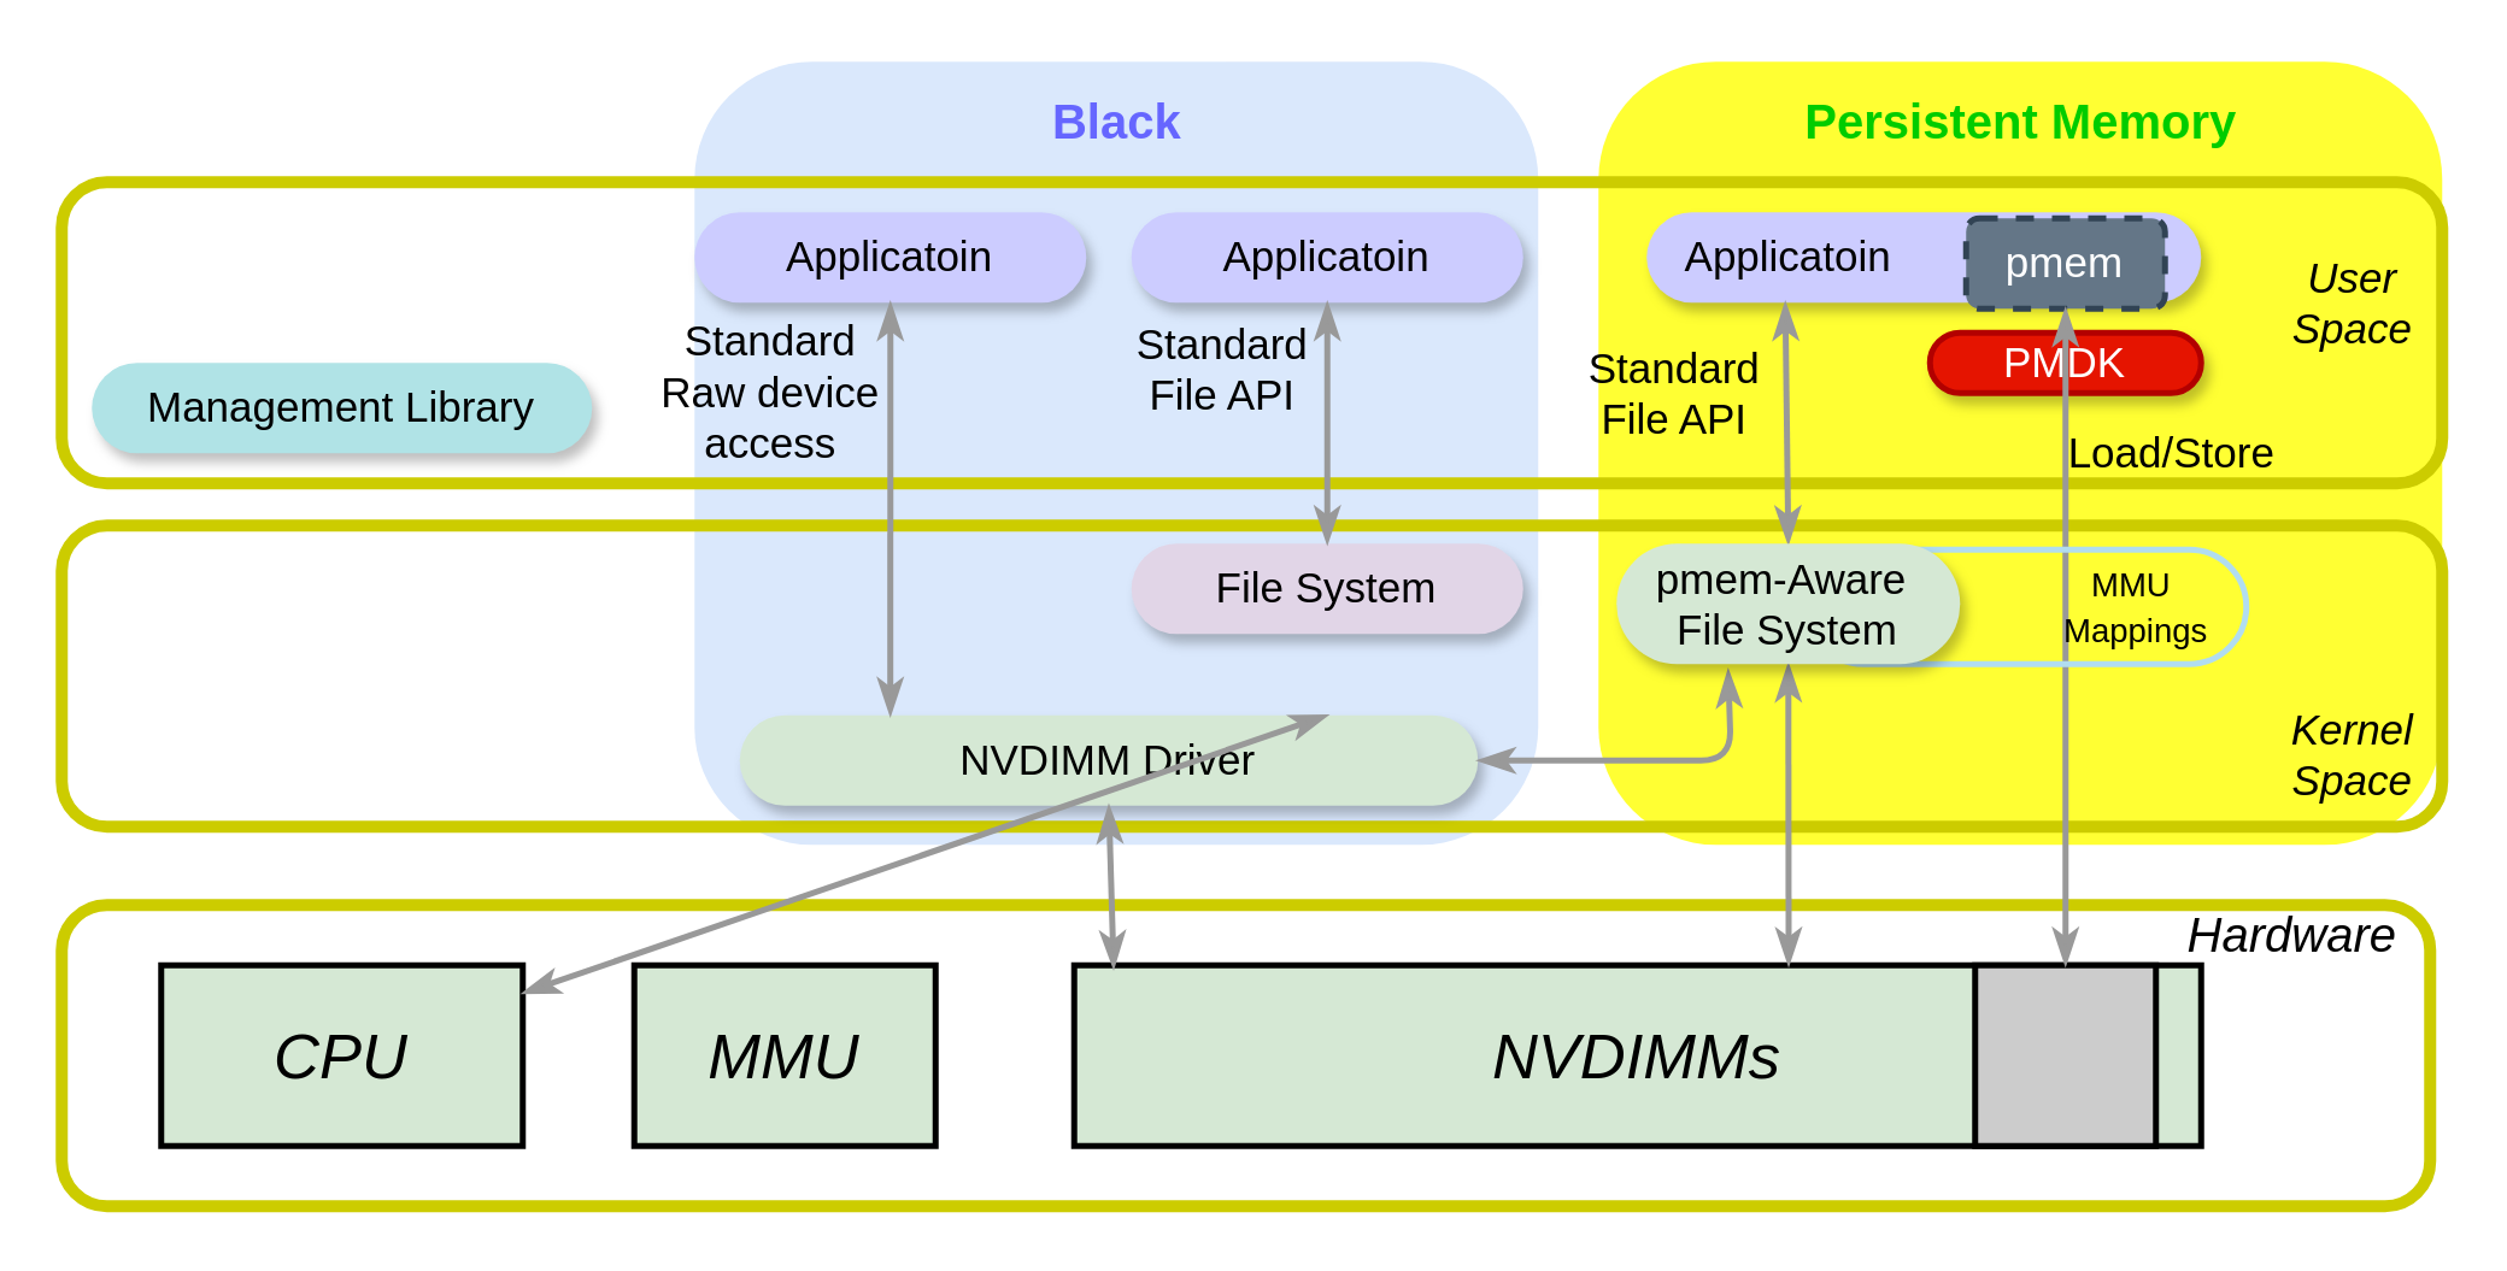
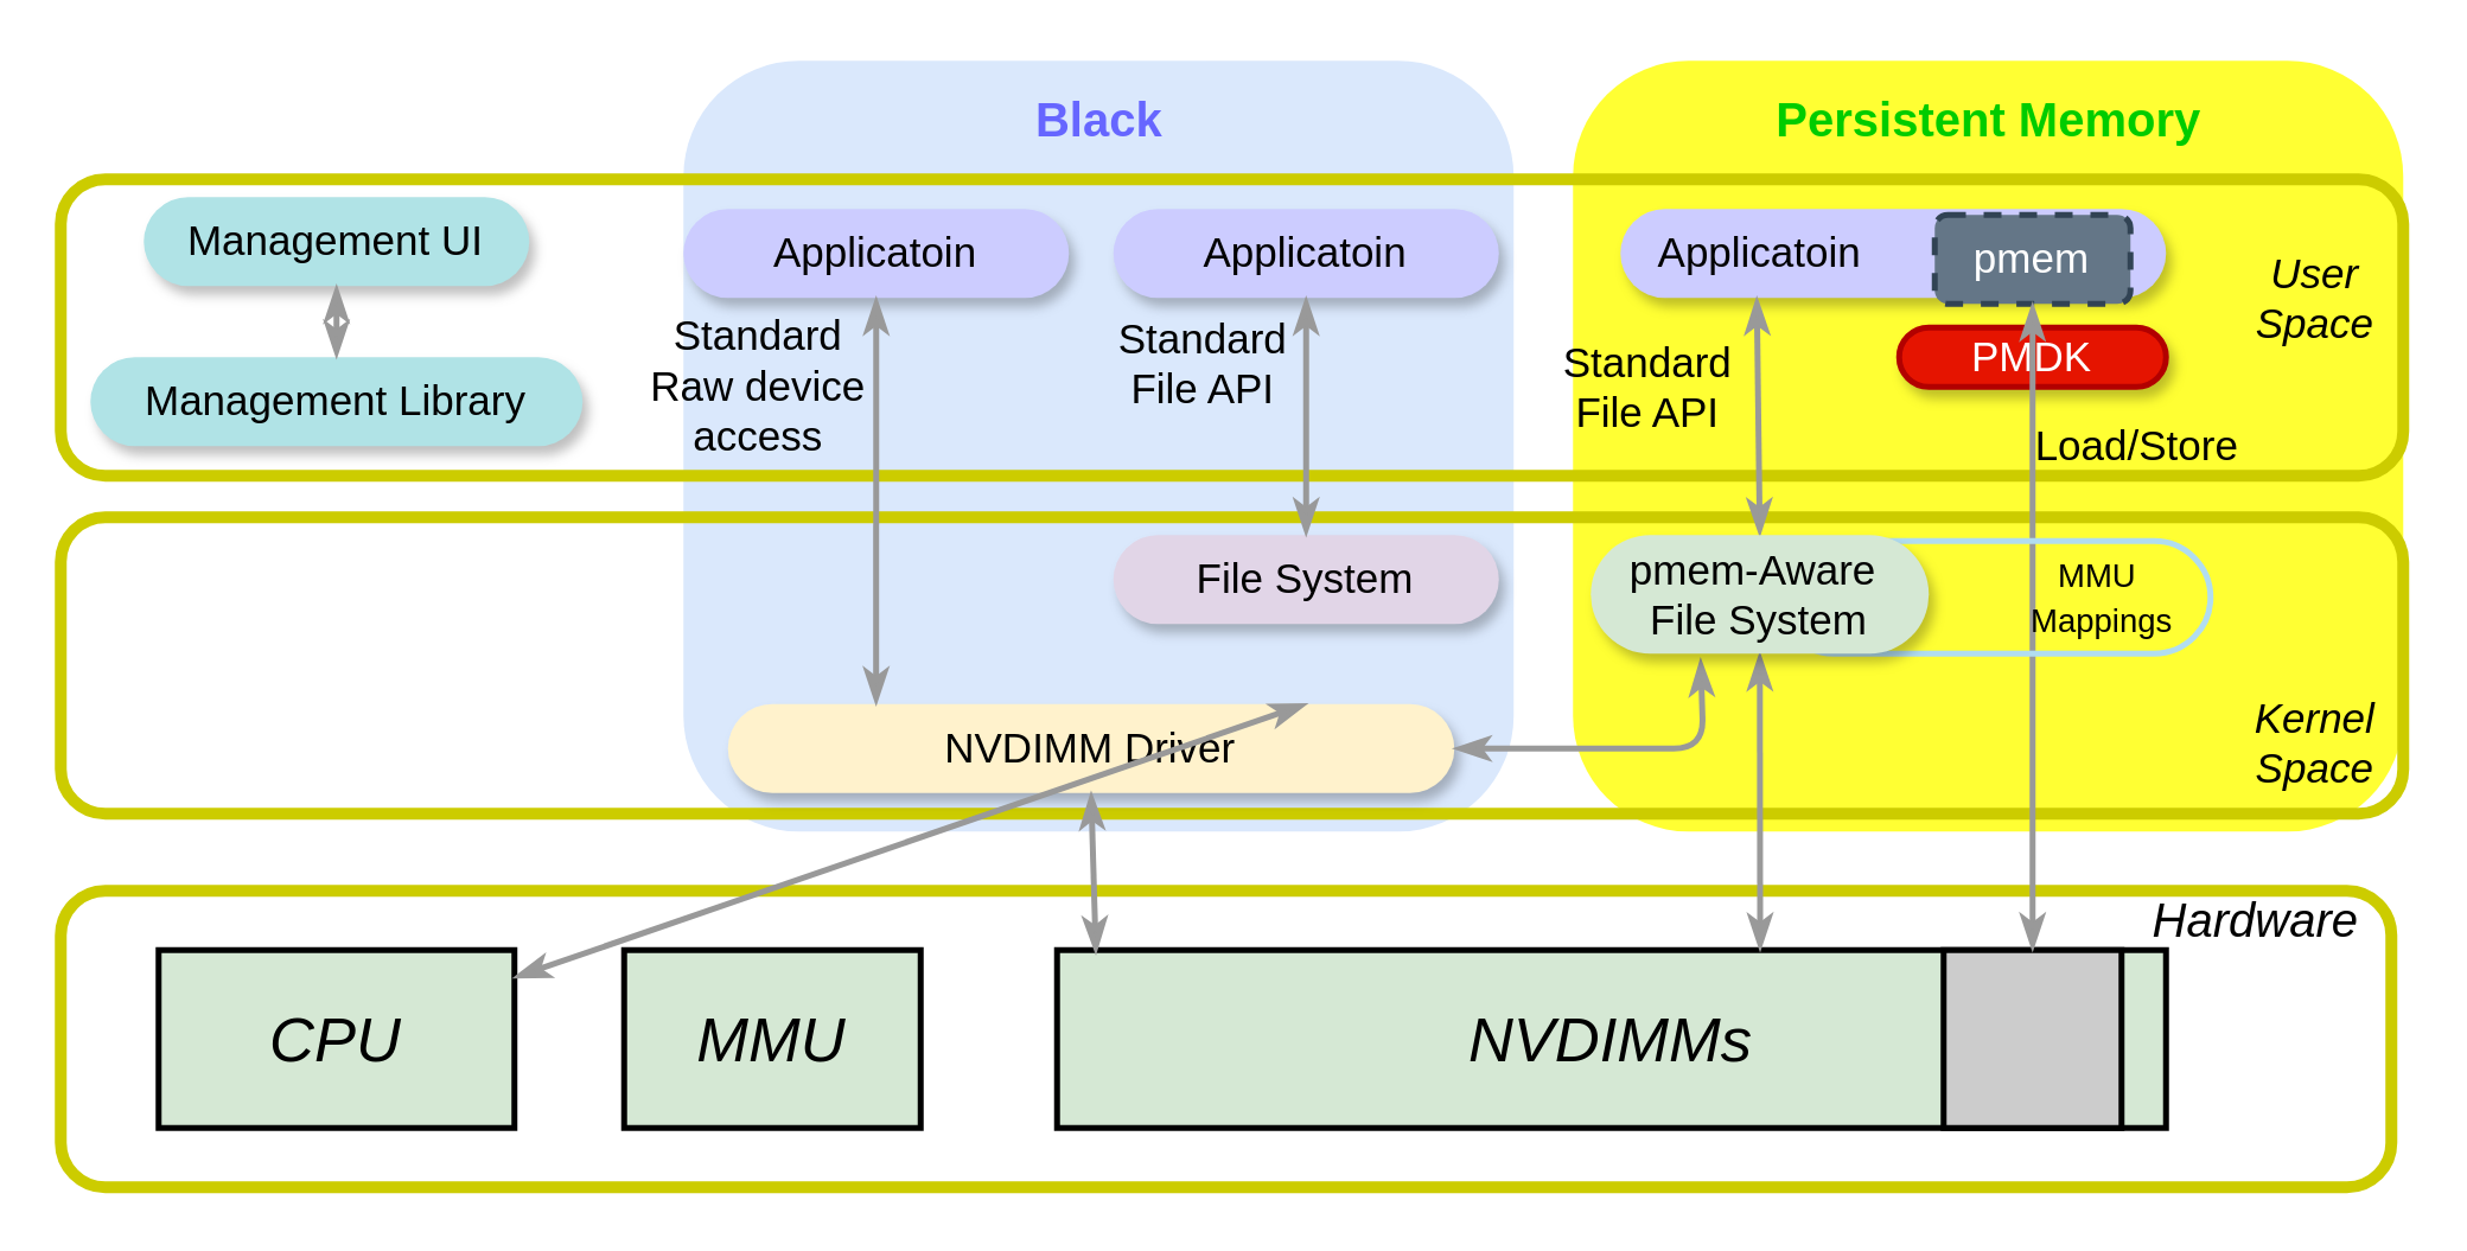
+ <mxCell id="35" value="&lt;font style=&quot;font-size: 14px&quot;&gt;Management UI&lt;/font&gt;" style="rounded=1;whiteSpace=wrap;html=1;strokeColor=none;strokeWidth=2;fillColor=#b0e3e6;arcSize=50;glass=0;comic=0;shadow=1;" vertex="1" parent="1"><mxGeometry x="48" y="66" width="130" height="30" as="geometry" /></mxCell>
+ <mxCell id="37" value="" style="endArrow=classicThin;startArrow=classicThin;html=1;startFill=1;endFill=1;strokeColor=#999999;strokeWidth=2;exitX=0.5;exitY=0;exitDx=0;exitDy=0;entryX=0.5;entryY=1;entryDx=0;entryDy=0;" edge="1" parent="1" source="36" target="35"><mxGeometry width="50" height="50" relative="1" as="geometry"><mxPoint x="450.02" y="247" as="sourcePoint" /><mxPoint x="450" y="220" as="targetPoint" /></mxGeometry></mxCell>
- <mxCell id="20" value="&lt;font style=&quot;font-size: 14px&quot;&gt;NVDIMM Driver&lt;/font&gt;" style="rounded=1;whiteSpace=wrap;html=1;strokeColor=none;strokeWidth=2;fillColor=#d5e8d4;arcSize=50;glass=0;comic=0;shadow=1;" vertex="1" parent="1"><mxGeometry x="245" y="237" width="245" height="30" as="geometry" /></mxCell>
+ <mxCell id="20" value="&lt;font style=&quot;font-size: 14px&quot;&gt;NVDIMM Driver&lt;/font&gt;" style="rounded=1;whiteSpace=wrap;html=1;strokeColor=none;strokeWidth=2;fillColor=#fff2cc;arcSize=50;glass=0;comic=0;shadow=1;" vertex="1" parent="1"><mxGeometry x="245" y="237" width="245" height="30" as="geometry" /></mxCell>
